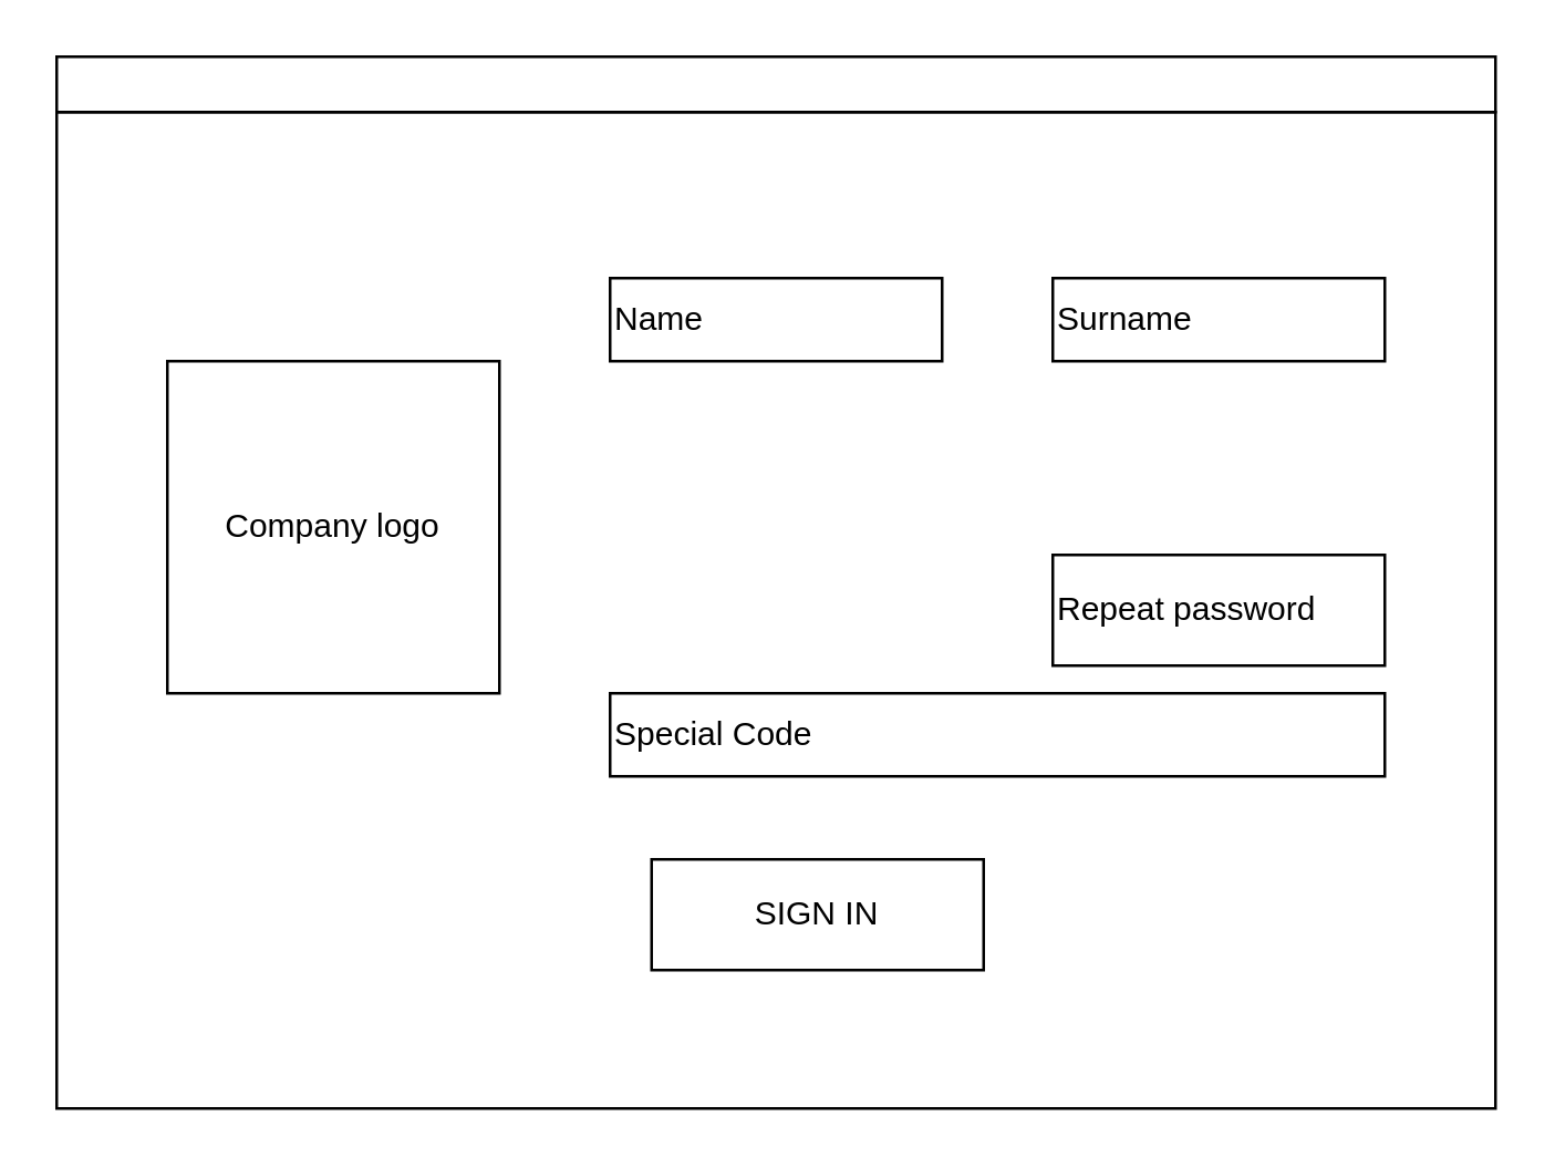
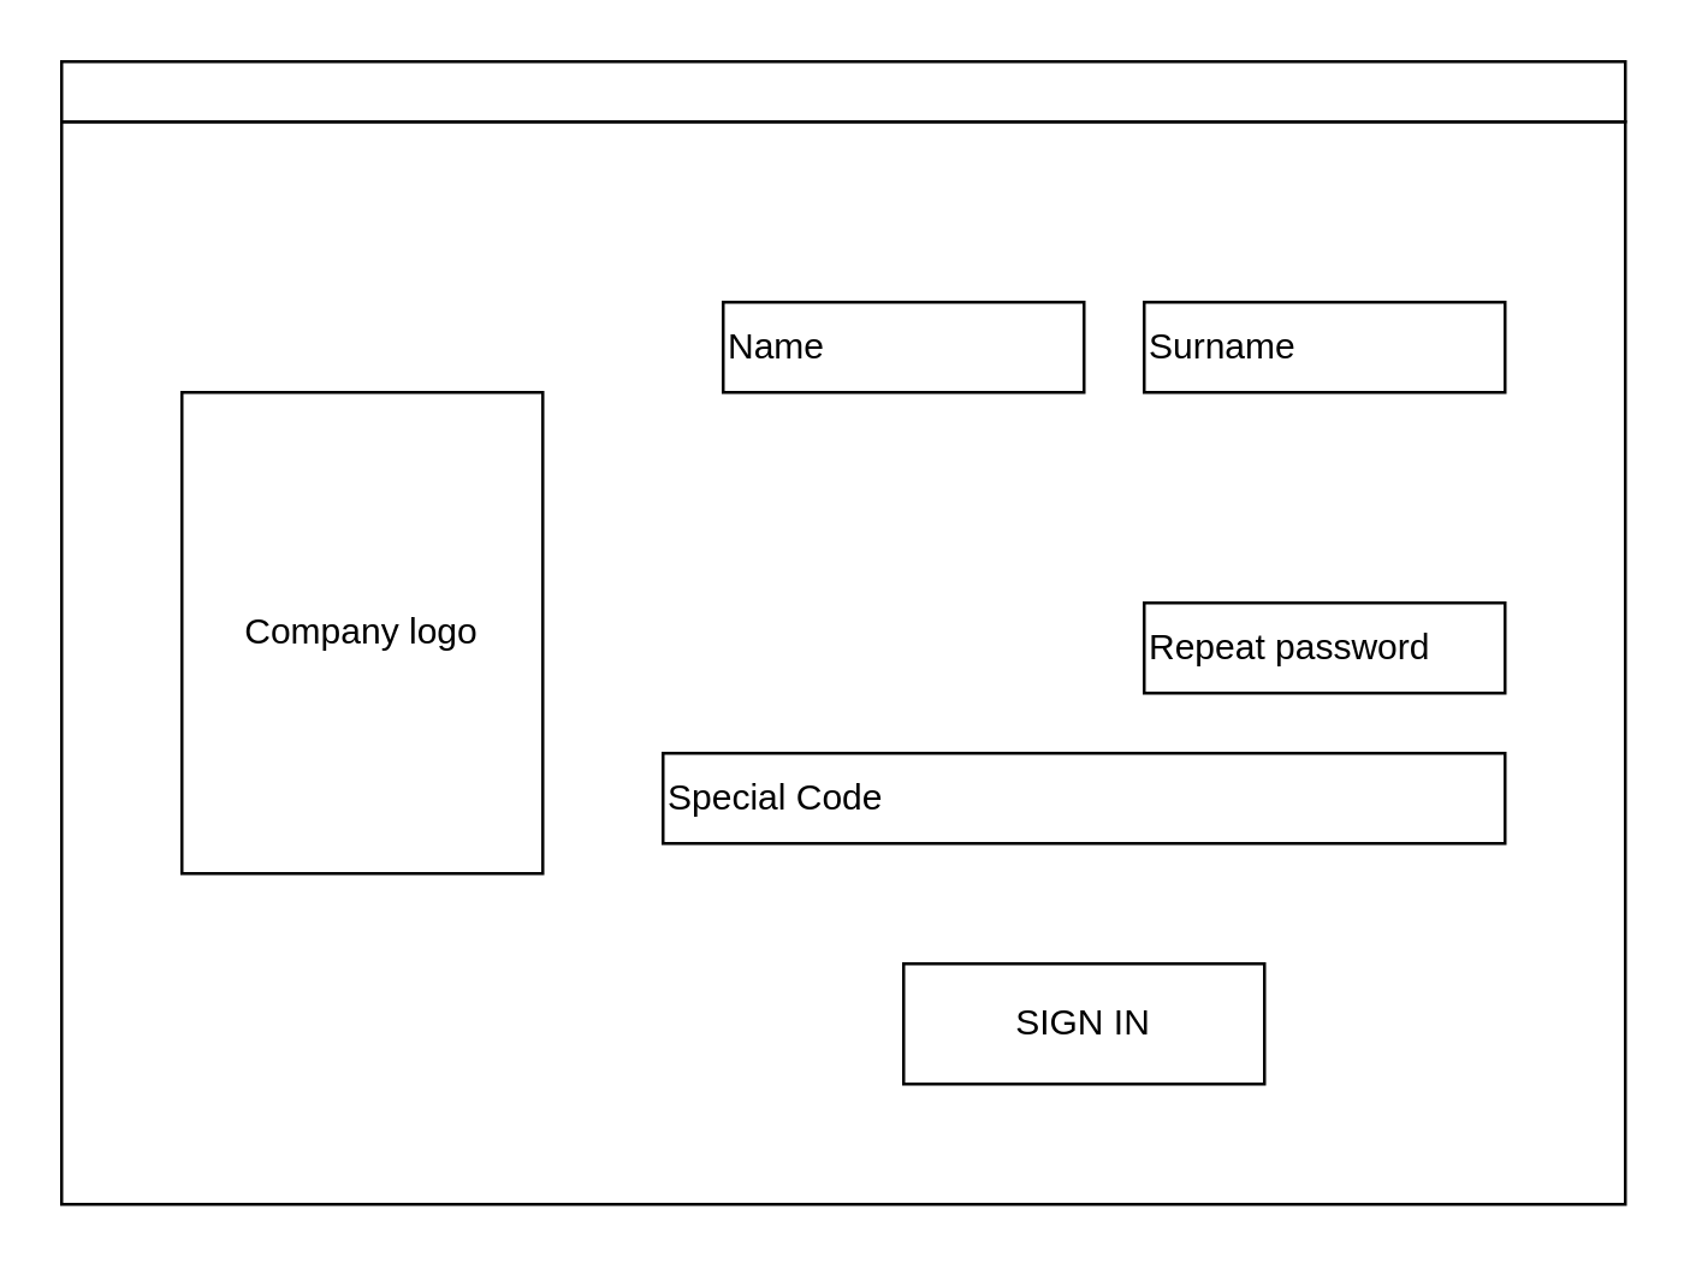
- <mxCell id="4" value="Name" style="rounded=0;whiteSpace=wrap;html=1;fillColor=none;align=left;" parent="1" vertex="1"><mxGeometry x="220" y="100" width="120" height="30" as="geometry" /></mxCell>
+ <mxCell id="4" value="Name" style="rounded=0;whiteSpace=wrap;html=1;fillColor=none;align=left;" parent="1" vertex="1"><mxGeometry x="240" y="100" width="120" height="30" as="geometry" /></mxCell>
- <mxCell id="5" value="Company logo" style="rounded=0;whiteSpace=wrap;html=1;fillColor=none;" parent="1" vertex="1"><mxGeometry x="60" y="130" width="120" height="120" as="geometry" /></mxCell>
+ <mxCell id="5" value="Company logo" style="rounded=0;whiteSpace=wrap;html=1;fillColor=none;" parent="1" vertex="1"><mxGeometry x="60" y="130" width="120" height="160" as="geometry" /></mxCell>
- <mxCell id="8" value="Repeat password" style="rounded=0;whiteSpace=wrap;html=1;fillColor=none;align=left;" vertex="1" parent="1"><mxGeometry x="380" y="200" width="120" height="40" as="geometry" /></mxCell>
+ <mxCell id="8" value="Repeat password" style="rounded=0;whiteSpace=wrap;html=1;fillColor=none;align=left;" vertex="1" parent="1"><mxGeometry x="380" y="200" width="120" height="30" as="geometry" /></mxCell>
- <mxCell id="6" value="SIGN IN" style="rounded=0;whiteSpace=wrap;html=1;fillColor=none;" parent="1" vertex="1"><mxGeometry x="235" y="310" width="120" height="40" as="geometry" /></mxCell>
+ <mxCell id="6" value="SIGN IN" style="rounded=0;whiteSpace=wrap;html=1;fillColor=none;" parent="1" vertex="1"><mxGeometry x="300" y="320" width="120" height="40" as="geometry" /></mxCell>
